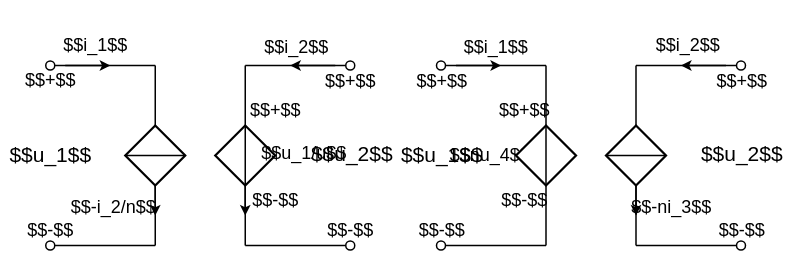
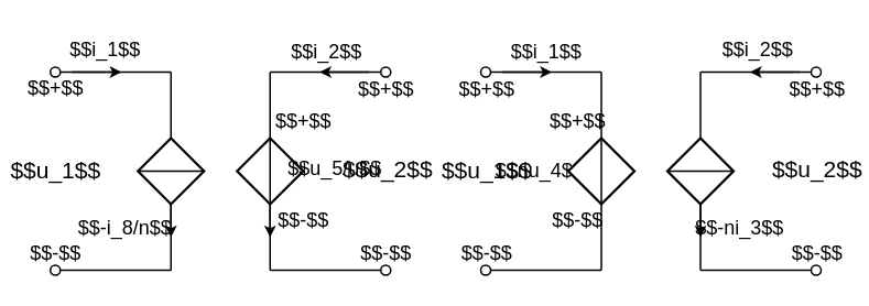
- <mxCell id="21" value="$$u_1/u$$" style="text;html=1;resizable=1;autosize=1;align=center;verticalAlign=middle;points=[];fillColor=none;strokeColor=none;rounded=0;fontSize=12;movable=1;rotatable=1;deletable=1;editable=1;connectable=1;" parent="1" vertex="1"><mxGeometry x="183" y="92" width="37" height="20" as="geometry" /></mxCell>
+ <mxCell id="21" value="$$u_5/u$$" style="text;html=1;resizable=1;autosize=1;align=center;verticalAlign=middle;points=[];fillColor=none;strokeColor=none;rounded=0;fontSize=12;movable=1;rotatable=1;deletable=1;editable=1;connectable=1;" parent="1" vertex="1"><mxGeometry x="183" y="92" width="37" height="20" as="geometry" /></mxCell>
- <mxCell id="29" value="$$-i_2/n$$" style="text;html=1;resizable=1;autosize=1;align=center;verticalAlign=middle;points=[];fillColor=none;strokeColor=none;rounded=0;comic=0;sketch=0;fontSize=12;movable=1;rotatable=1;deletable=1;editable=1;connectable=1;" vertex="1" parent="1"><mxGeometry x="50" y="128" width="50" height="20" as="geometry" /></mxCell>
+ <mxCell id="29" value="$$-i_8/n$$" style="text;html=1;resizable=1;autosize=1;align=center;verticalAlign=middle;points=[];fillColor=none;strokeColor=none;rounded=0;comic=0;sketch=0;fontSize=12;movable=1;rotatable=1;deletable=1;editable=1;connectable=1;" vertex="1" parent="1"><mxGeometry x="50" y="128" width="50" height="20" as="geometry" /></mxCell>
